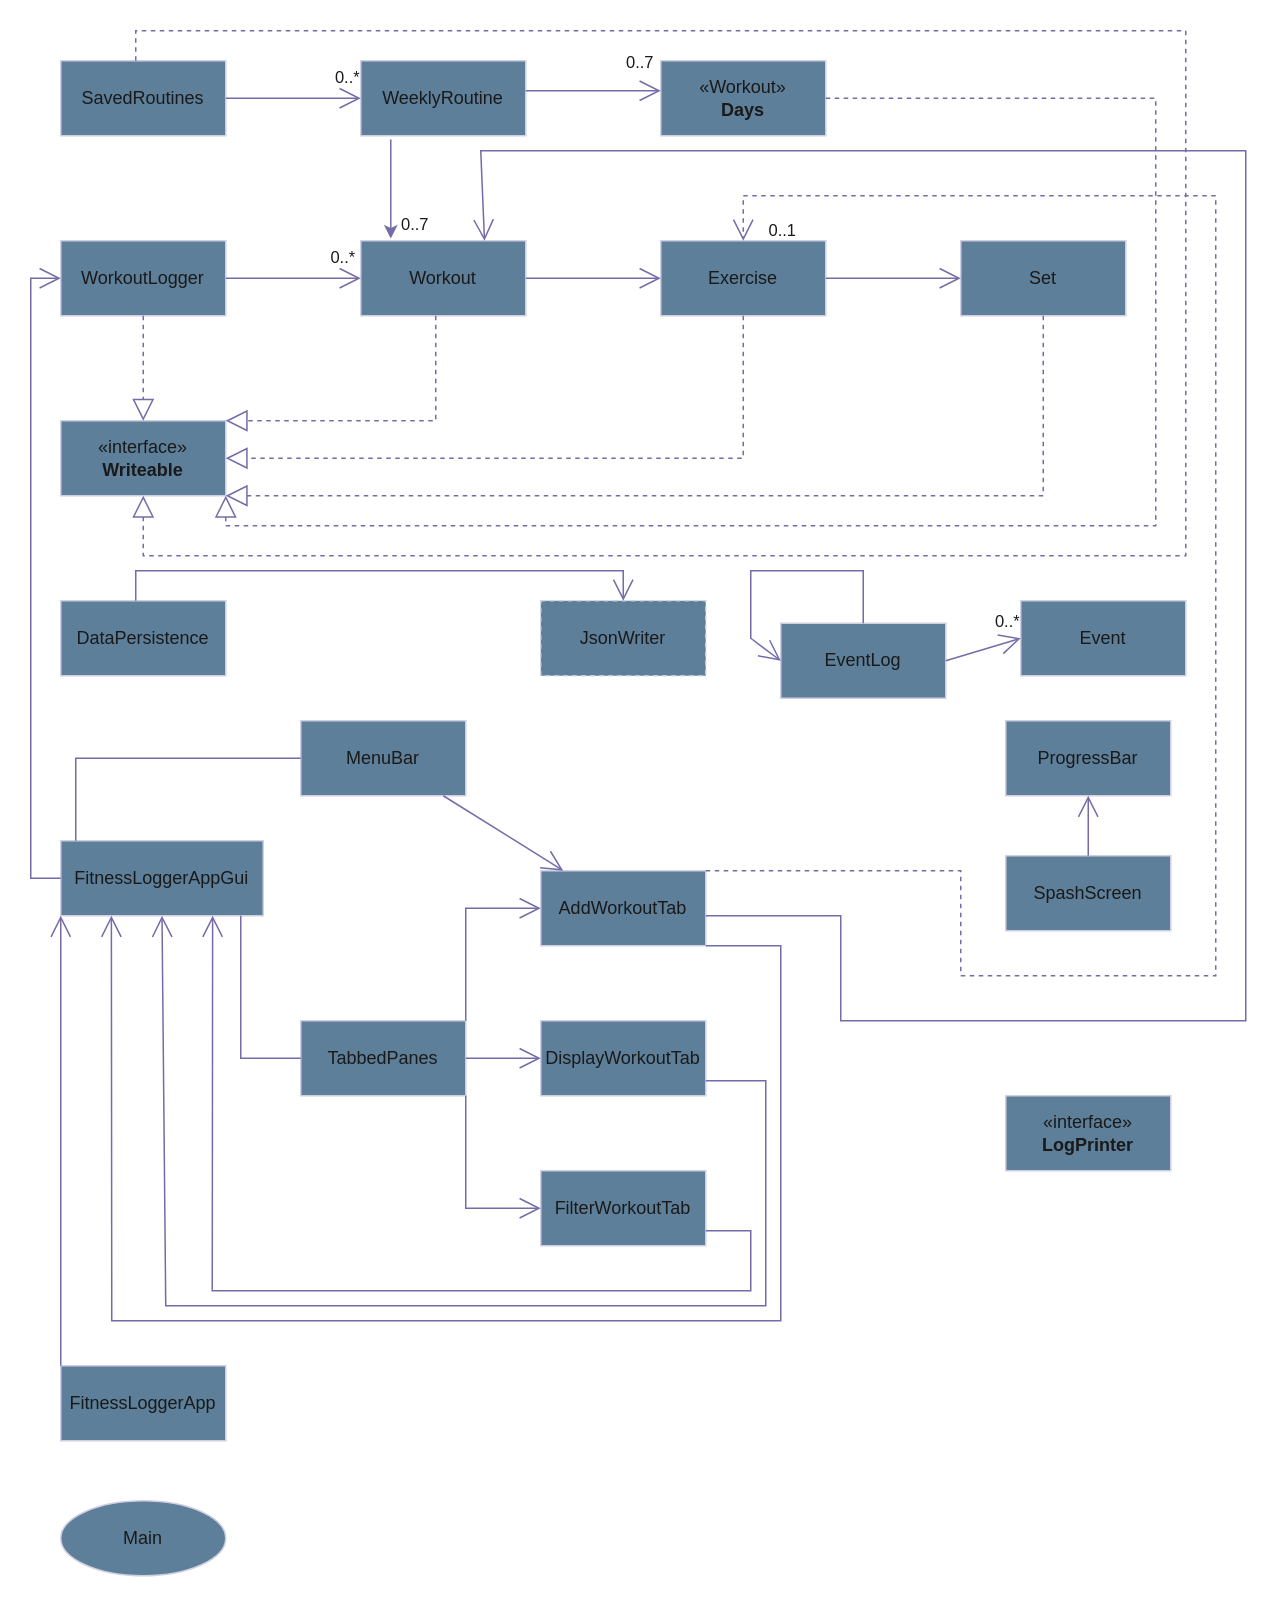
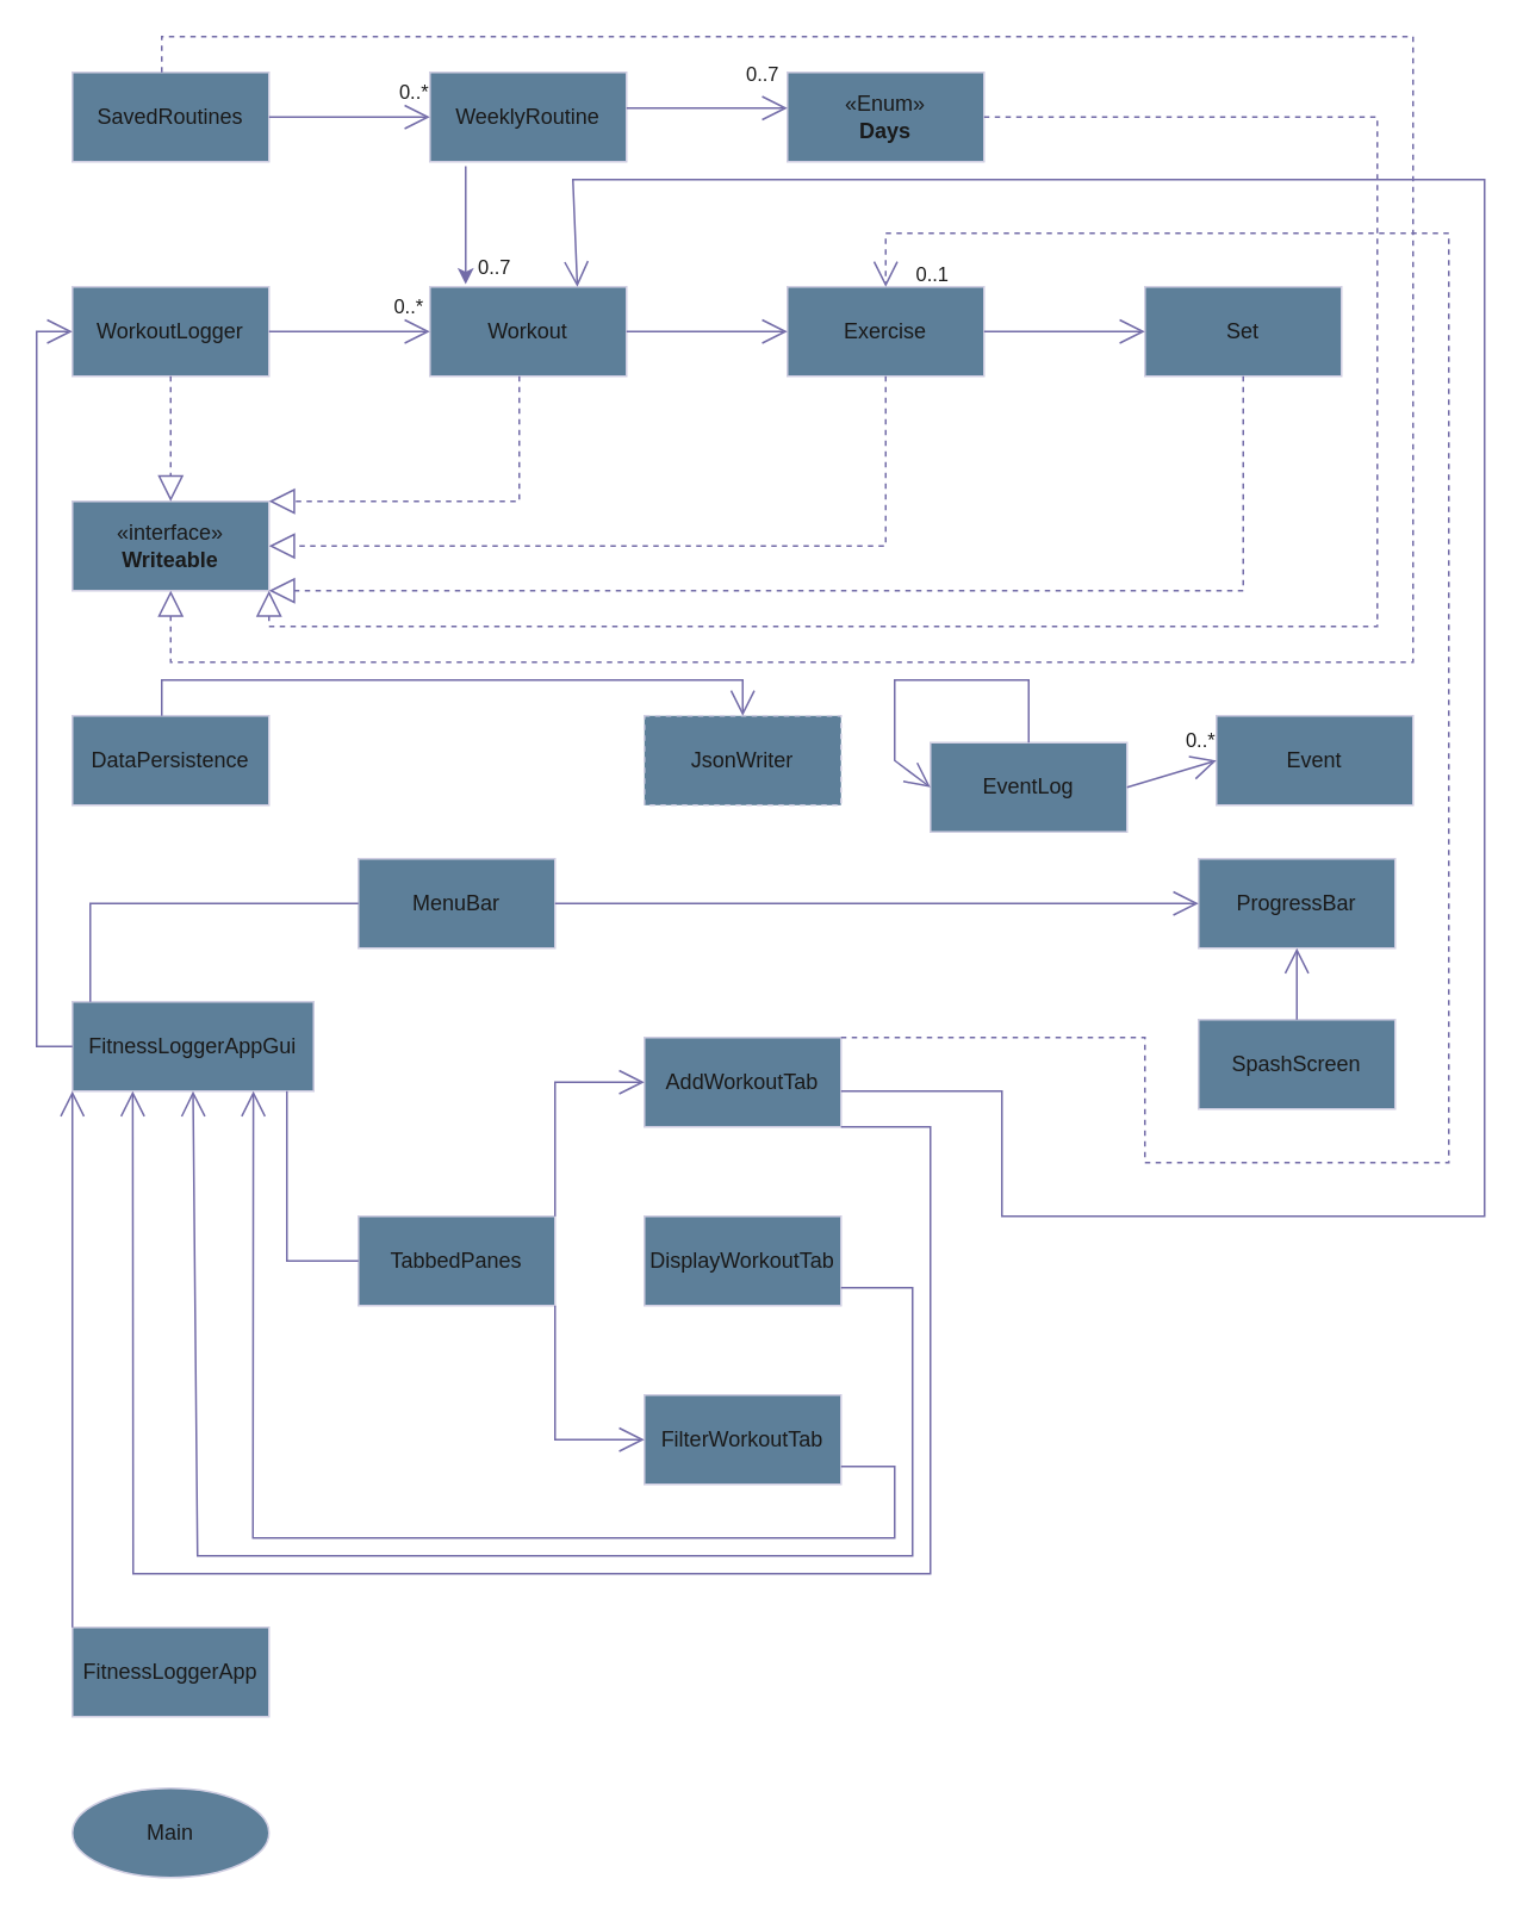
- <mxCell id="2" value="«Workout»&lt;br&gt;&lt;b&gt;Days&lt;/b&gt;" style="html=1;whiteSpace=wrap;labelBackgroundColor=none;fillColor=#5D7F99;strokeColor=#D0CEE2;fontColor=#1A1A1A;" vertex="1" parent="1"><mxGeometry x="440" y="40" width="110" height="50" as="geometry" /></mxCell>
+ <mxCell id="2" value="«Enum»&lt;br&gt;&lt;b&gt;Days&lt;/b&gt;" style="html=1;whiteSpace=wrap;labelBackgroundColor=none;fillColor=#5D7F99;strokeColor=#D0CEE2;fontColor=#1A1A1A;" vertex="1" parent="1"><mxGeometry x="440" y="40" width="110" height="50" as="geometry" /></mxCell>
- <mxCell id="50" value="" style="endArrow=open;endFill=1;endSize=12;html=1;rounded=0;labelBackgroundColor=none;strokeColor=#736CA8;fontColor=default;" edge="1" parent="1" source="21" target="24"><mxGeometry width="160" relative="1" as="geometry"><mxPoint x="310" y="505" as="sourcePoint" /><mxPoint x="470" y="505" as="targetPoint" /></mxGeometry></mxCell>
+ <mxCell id="50" value="" style="endArrow=open;endFill=1;endSize=12;html=1;rounded=0;entryX=0;entryY=0.5;entryDx=0;entryDy=0;labelBackgroundColor=none;strokeColor=#736CA8;fontColor=default;" edge="1" parent="1" source="21" target="20"><mxGeometry width="160" relative="1" as="geometry"><mxPoint x="310" y="505" as="sourcePoint" /><mxPoint x="470" y="505" as="targetPoint" /></mxGeometry></mxCell>
- <mxCell id="48" value="" style="endArrow=open;endFill=1;endSize=12;html=1;rounded=0;exitX=1;exitY=0.5;exitDx=0;exitDy=0;entryX=0;entryY=0.5;entryDx=0;entryDy=0;labelBackgroundColor=none;strokeColor=#736CA8;fontColor=default;" edge="1" parent="1" source="23" target="25"><mxGeometry width="160" relative="1" as="geometry"><mxPoint x="320" y="750" as="sourcePoint" /><mxPoint x="480" y="750" as="targetPoint" /></mxGeometry></mxCell>
- <mxCell id="18" value="«interface»&lt;br&gt;&lt;b&gt;LogPrinter&lt;/b&gt;" style="html=1;whiteSpace=wrap;labelBackgroundColor=none;fillColor=#5D7F99;strokeColor=#D0CEE2;fontColor=#1A1A1A;" vertex="1" parent="1"><mxGeometry x="670" y="730" width="110" height="50" as="geometry" /></mxCell>
